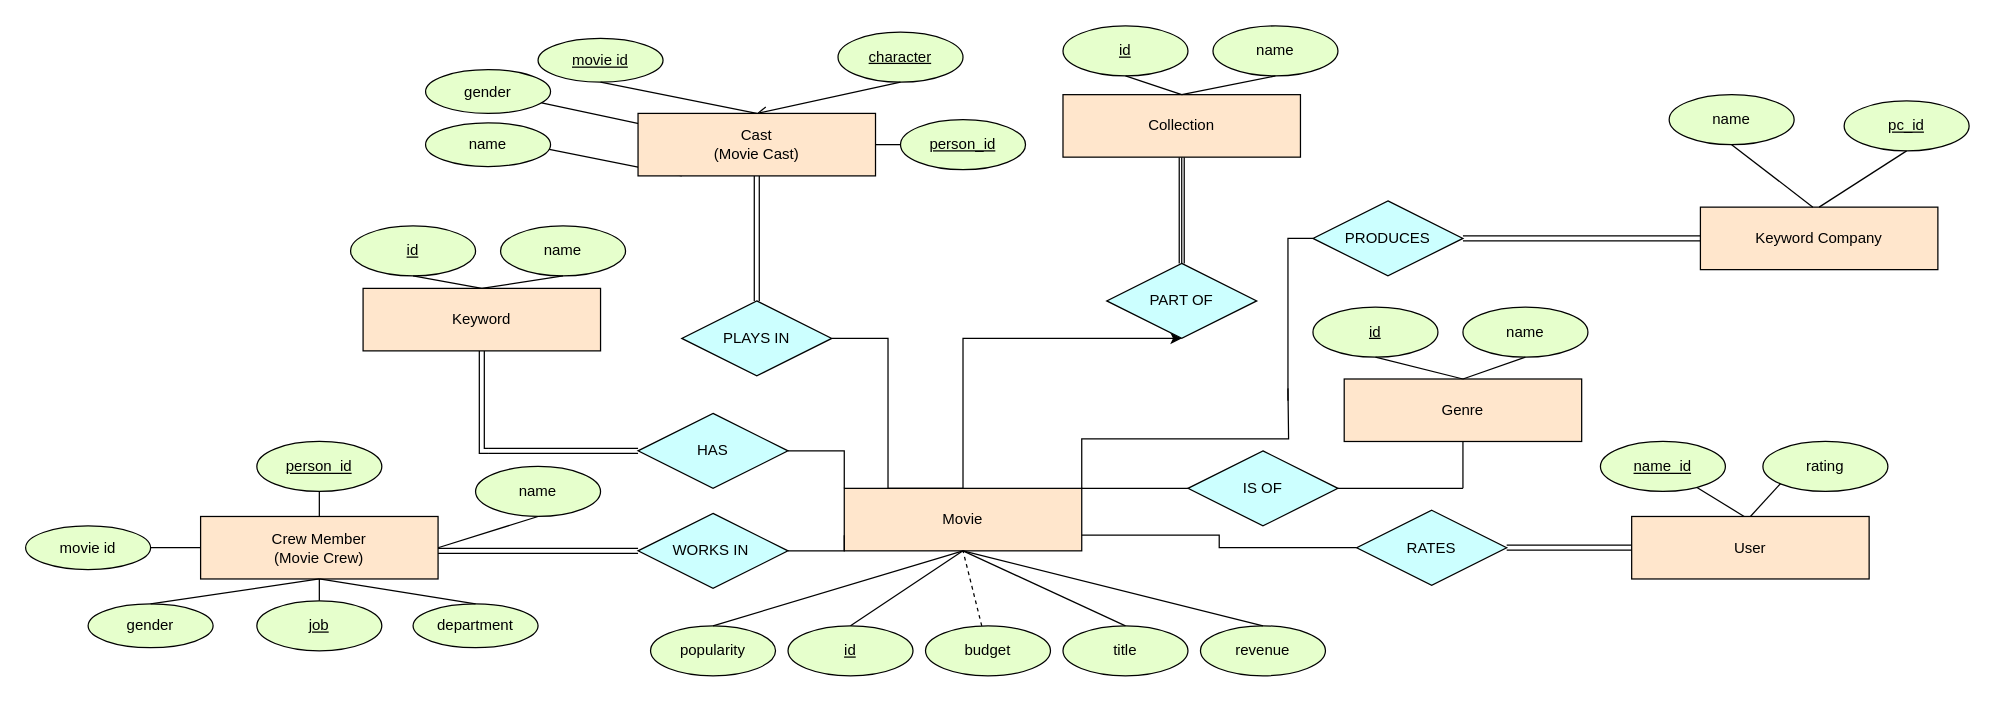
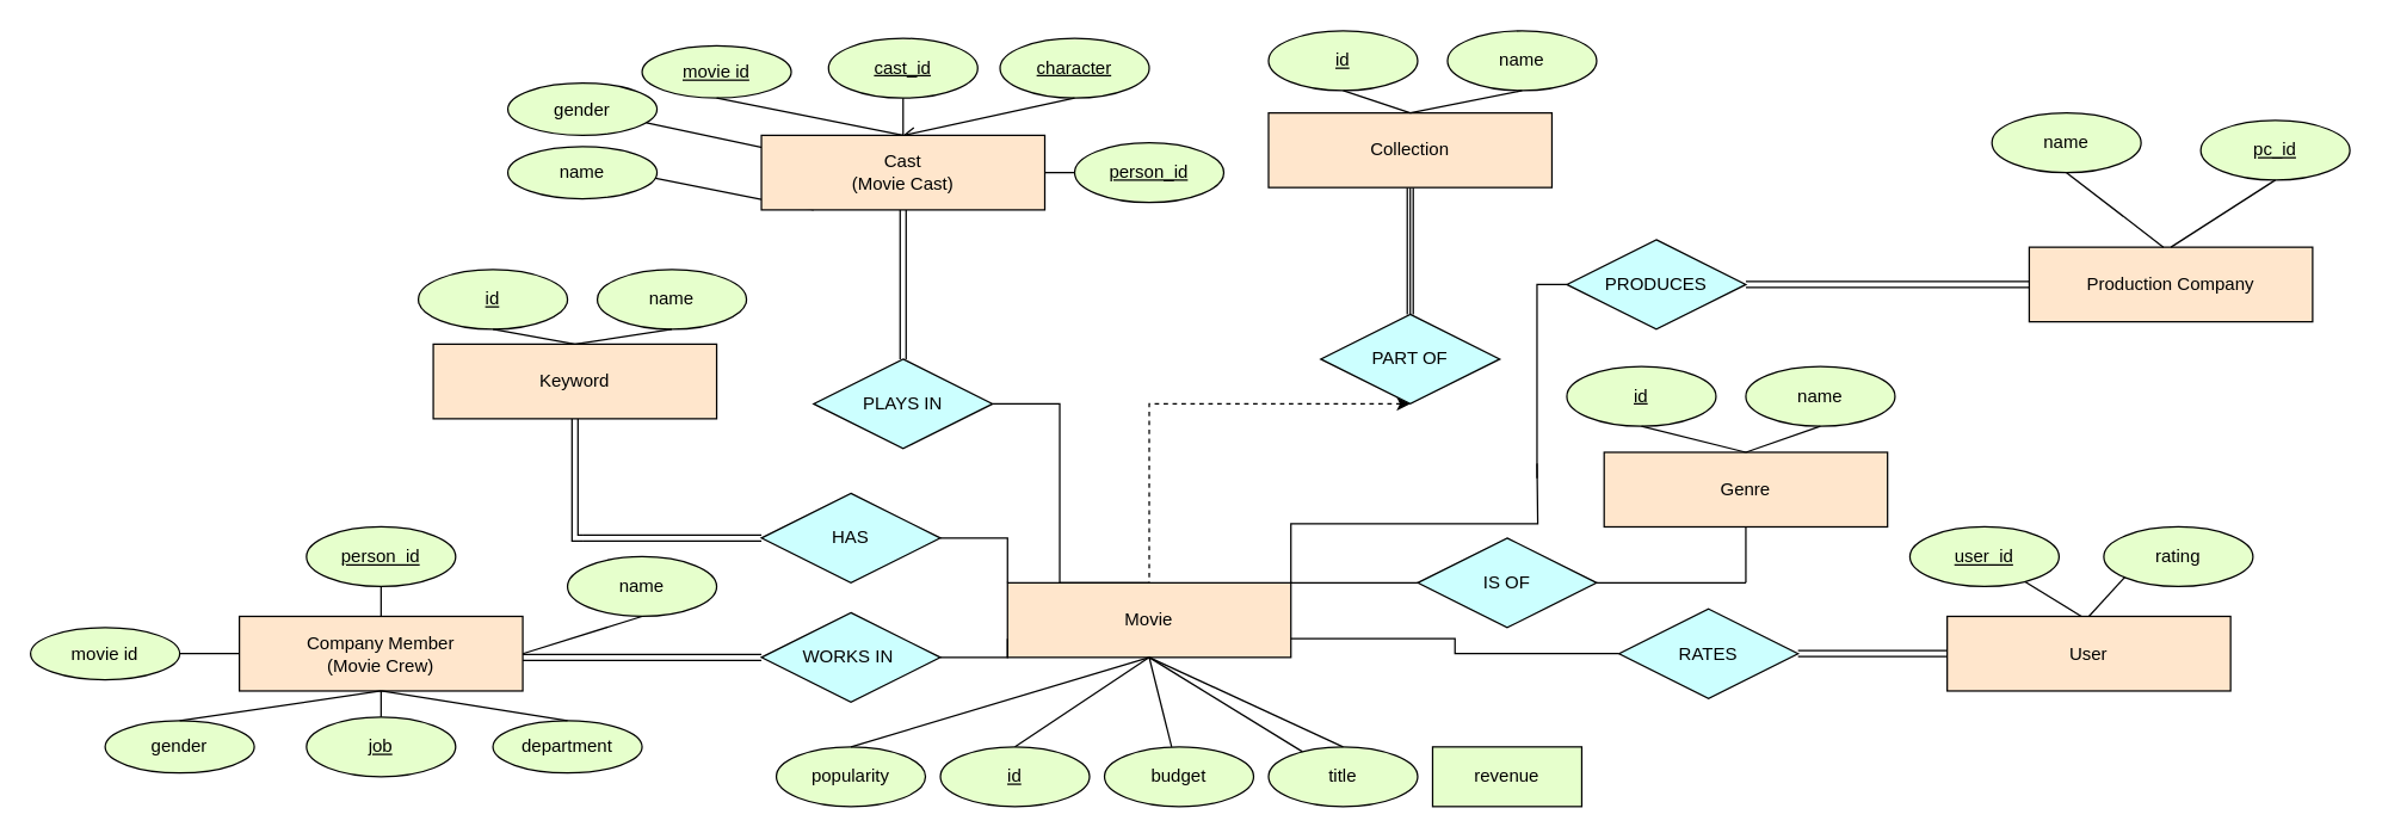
+ <mxCell id="26" value="&lt;u&gt;cast_id&lt;/u&gt;" style="ellipse;whiteSpace=wrap;html=1;align=center;fillColor=#E6FFCC;" parent="1" vertex="1"><mxGeometry x="555" y="25" width="100" height="40" as="geometry" /></mxCell>
+ <mxCell id="45" value="" style="endArrow=none;html=1;rounded=0;entryX=0.5;entryY=1;entryDx=0;entryDy=0;exitX=0.5;exitY=0;exitDx=0;exitDy=0;" parent="1" source="81" target="26" edge="1"><mxGeometry width="50" height="50" relative="1" as="geometry"><mxPoint x="630" y="0" as="sourcePoint" /><mxPoint x="550" y="-10" as="targetPoint" /></mxGeometry></mxCell>
- <mxCell id="24" value="Keyword Company" style="whiteSpace=wrap;html=1;align=center;fillColor=#FFE6CC;" parent="1" vertex="1"><mxGeometry x="1360" y="165" width="190" height="50" as="geometry" /></mxCell>
+ <mxCell id="24" value="Production Company" style="whiteSpace=wrap;html=1;align=center;fillColor=#FFE6CC;" parent="1" vertex="1"><mxGeometry x="1360" y="165" width="190" height="50" as="geometry" /></mxCell>
- <mxCell id="2" style="edgeStyle=orthogonalEdgeStyle;rounded=0;orthogonalLoop=1;jettySize=auto;html=1;endArrow=none;endFill=0;startArrow=classic;startFill=1;exitX=0.5;exitY=1;exitDx=0;exitDy=0;" parent="1" source="55" target="6" edge="1"><mxGeometry relative="1" as="geometry"><Array as="points"><mxPoint x="770" y="270" /></Array><mxPoint x="940" y="280" as="sourcePoint" /></mxGeometry></mxCell>
+ <mxCell id="2" style="edgeStyle=orthogonalEdgeStyle;rounded=0;orthogonalLoop=1;jettySize=auto;html=1;endArrow=none;endFill=0;startArrow=classic;startFill=1;exitX=0.5;exitY=1;exitDx=0;exitDy=0;dashed=1;" parent="1" source="55" target="6" edge="1"><mxGeometry relative="1" as="geometry"><Array as="points"><mxPoint x="770" y="270" /></Array><mxPoint x="940" y="280" as="sourcePoint" /></mxGeometry></mxCell>
- <mxCell id="42" value="&lt;u&gt;name_id&lt;/u&gt;" style="ellipse;whiteSpace=wrap;html=1;align=center;fillColor=#E6FFCC;" parent="1" vertex="1"><mxGeometry x="1280" y="352.5" width="100" height="40" as="geometry" /></mxCell>
+ <mxCell id="42" value="&lt;u&gt;user_id&lt;/u&gt;" style="ellipse;whiteSpace=wrap;html=1;align=center;fillColor=#E6FFCC;" parent="1" vertex="1"><mxGeometry x="1280" y="352.5" width="100" height="40" as="geometry" /></mxCell>
- <mxCell id="20" value="Crew Member&lt;br&gt;(Movie Crew)" style="whiteSpace=wrap;html=1;align=center;fillColor=#FFE6CC;" parent="1" vertex="1"><mxGeometry x="160" y="412.5" width="190" height="50" as="geometry" /></mxCell>
+ <mxCell id="20" value="Company Member&lt;br&gt;(Movie Crew)" style="whiteSpace=wrap;html=1;align=center;fillColor=#FFE6CC;" parent="1" vertex="1"><mxGeometry x="160" y="412.5" width="190" height="50" as="geometry" /></mxCell>
- <mxCell id="14" value="" style="endArrow=none;html=1;rounded=0;entryX=0.5;entryY=1;entryDx=0;entryDy=0;dashed=1;" parent="1" source="8" target="6" edge="1"><mxGeometry width="50" height="50" relative="1" as="geometry"><mxPoint x="730" y="330" as="sourcePoint" /><mxPoint x="830" y="370" as="targetPoint" /></mxGeometry></mxCell>
+ <mxCell id="14" value="" style="endArrow=none;html=1;rounded=0;entryX=0.5;entryY=1;entryDx=0;entryDy=0;" parent="1" source="8" target="6" edge="1"><mxGeometry width="50" height="50" relative="1" as="geometry"><mxPoint x="730" y="330" as="sourcePoint" /><mxPoint x="830" y="370" as="targetPoint" /></mxGeometry></mxCell>
- <mxCell id="15" value="" style="endArrow=none;html=1;rounded=0;exitX=0.5;exitY=1;exitDx=0;exitDy=0;entryX=0.5;entryY=0;entryDx=0;entryDy=0;" parent="1" source="6" target="11" edge="1"><mxGeometry width="50" height="50" relative="1" as="geometry"><mxPoint x="850" y="370" as="sourcePoint" /><mxPoint x="950" y="410" as="targetPoint" /></mxGeometry></mxCell>
+ <mxCell id="15" value="" style="endArrow=none;html=1;rounded=0;exitX=0.5;exitY=1;exitDx=0;exitDy=0;" parent="1" source="6" target="9" edge="1"><mxGeometry width="50" height="50" relative="1" as="geometry"><mxPoint x="850" y="370" as="sourcePoint" /><mxPoint x="950" y="410" as="targetPoint" /></mxGeometry></mxCell>
- <mxCell id="11" value="revenue" style="ellipse;whiteSpace=wrap;html=1;align=center;fillColor=#E6FFCC;" parent="1" vertex="1"><mxGeometry x="960" y="500" width="100" height="40" as="geometry" /></mxCell>
+ <mxCell id="11" value="revenue" style="whiteSpace=wrap;html=1;align=center;fillColor=#E6FFCC;rounded=0;" parent="1" vertex="1"><mxGeometry x="960" y="500" width="100" height="40" as="geometry" /></mxCell>
